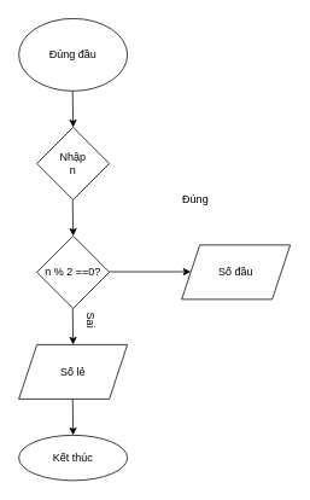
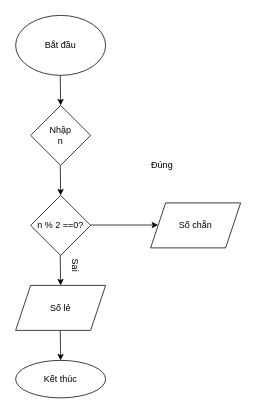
- <mxCell id="2" value="Đúng đầu" style="ellipse;whiteSpace=wrap;html=1;" vertex="1" parent="1"><mxGeometry x="20" y="20" width="120" height="80" as="geometry" /></mxCell>
+ <mxCell id="2" value="Bắt đầu" style="ellipse;whiteSpace=wrap;html=1;" vertex="1" parent="1"><mxGeometry x="20" y="20" width="120" height="80" as="geometry" /></mxCell>
- <mxCell id="8" value="Số đầu" style="shape=parallelogram;perimeter=parallelogramPerimeter;whiteSpace=wrap;html=1;fixedSize=1;" vertex="1" parent="1"><mxGeometry x="200" y="270" width="120" height="60" as="geometry" /></mxCell>
+ <mxCell id="8" value="Số chẵn" style="shape=parallelogram;perimeter=parallelogramPerimeter;whiteSpace=wrap;html=1;fixedSize=1;" vertex="1" parent="1"><mxGeometry x="200" y="270" width="120" height="60" as="geometry" /></mxCell>
